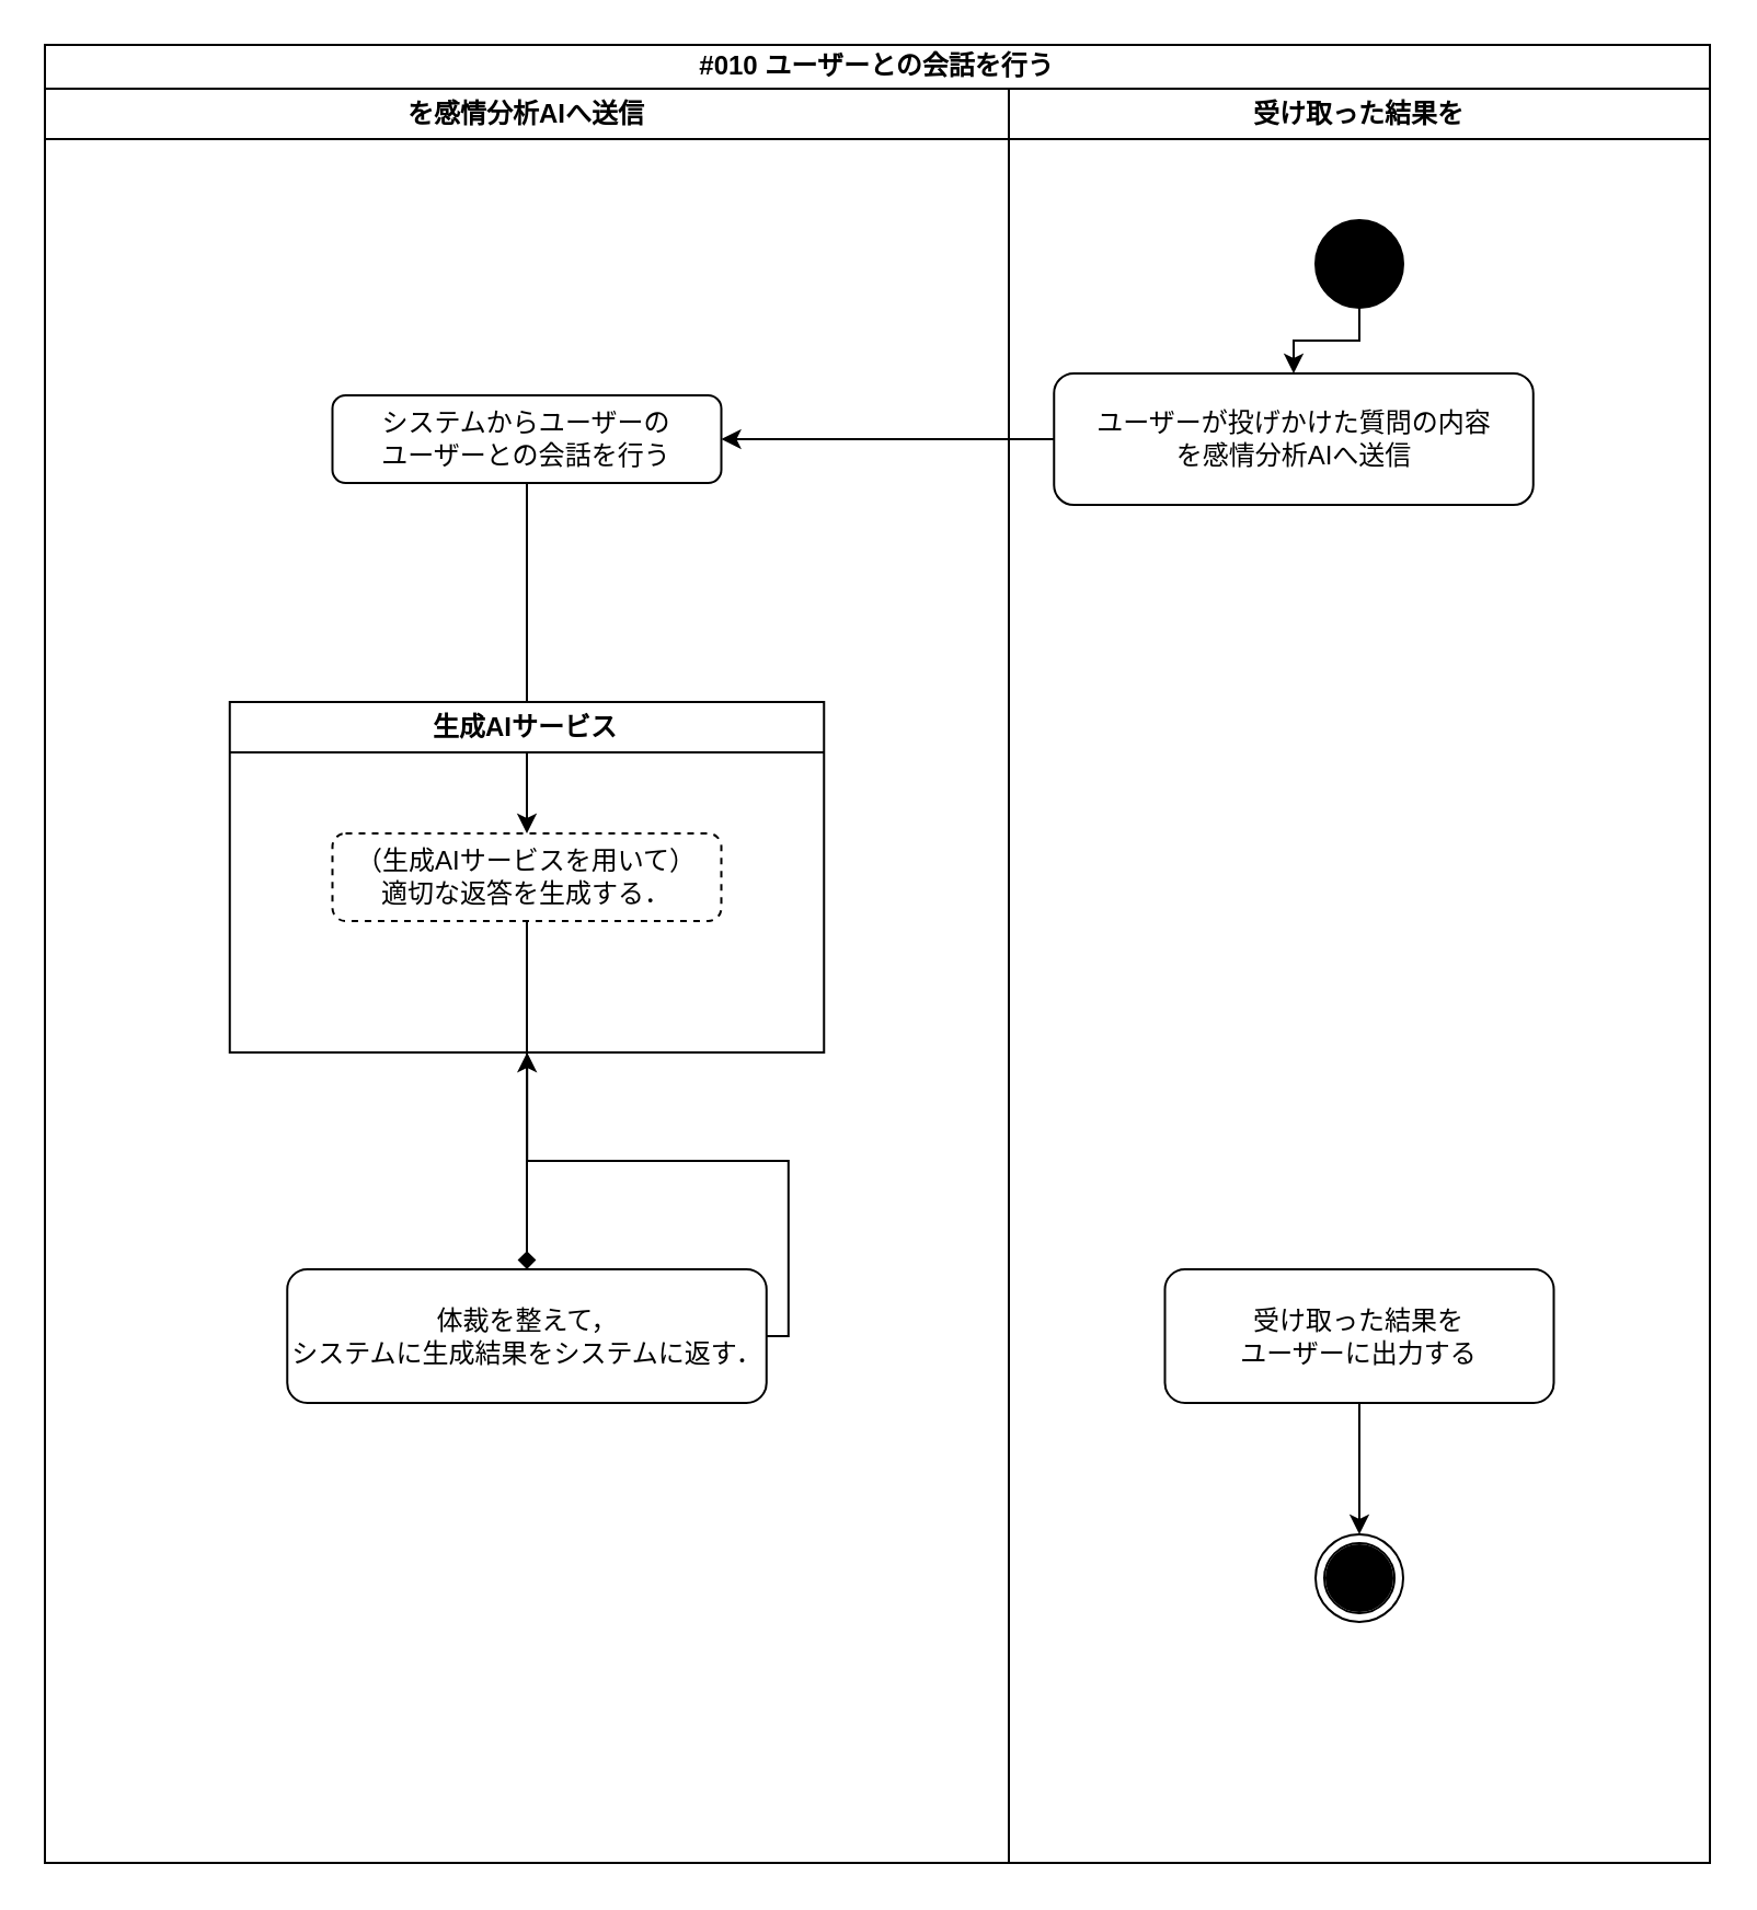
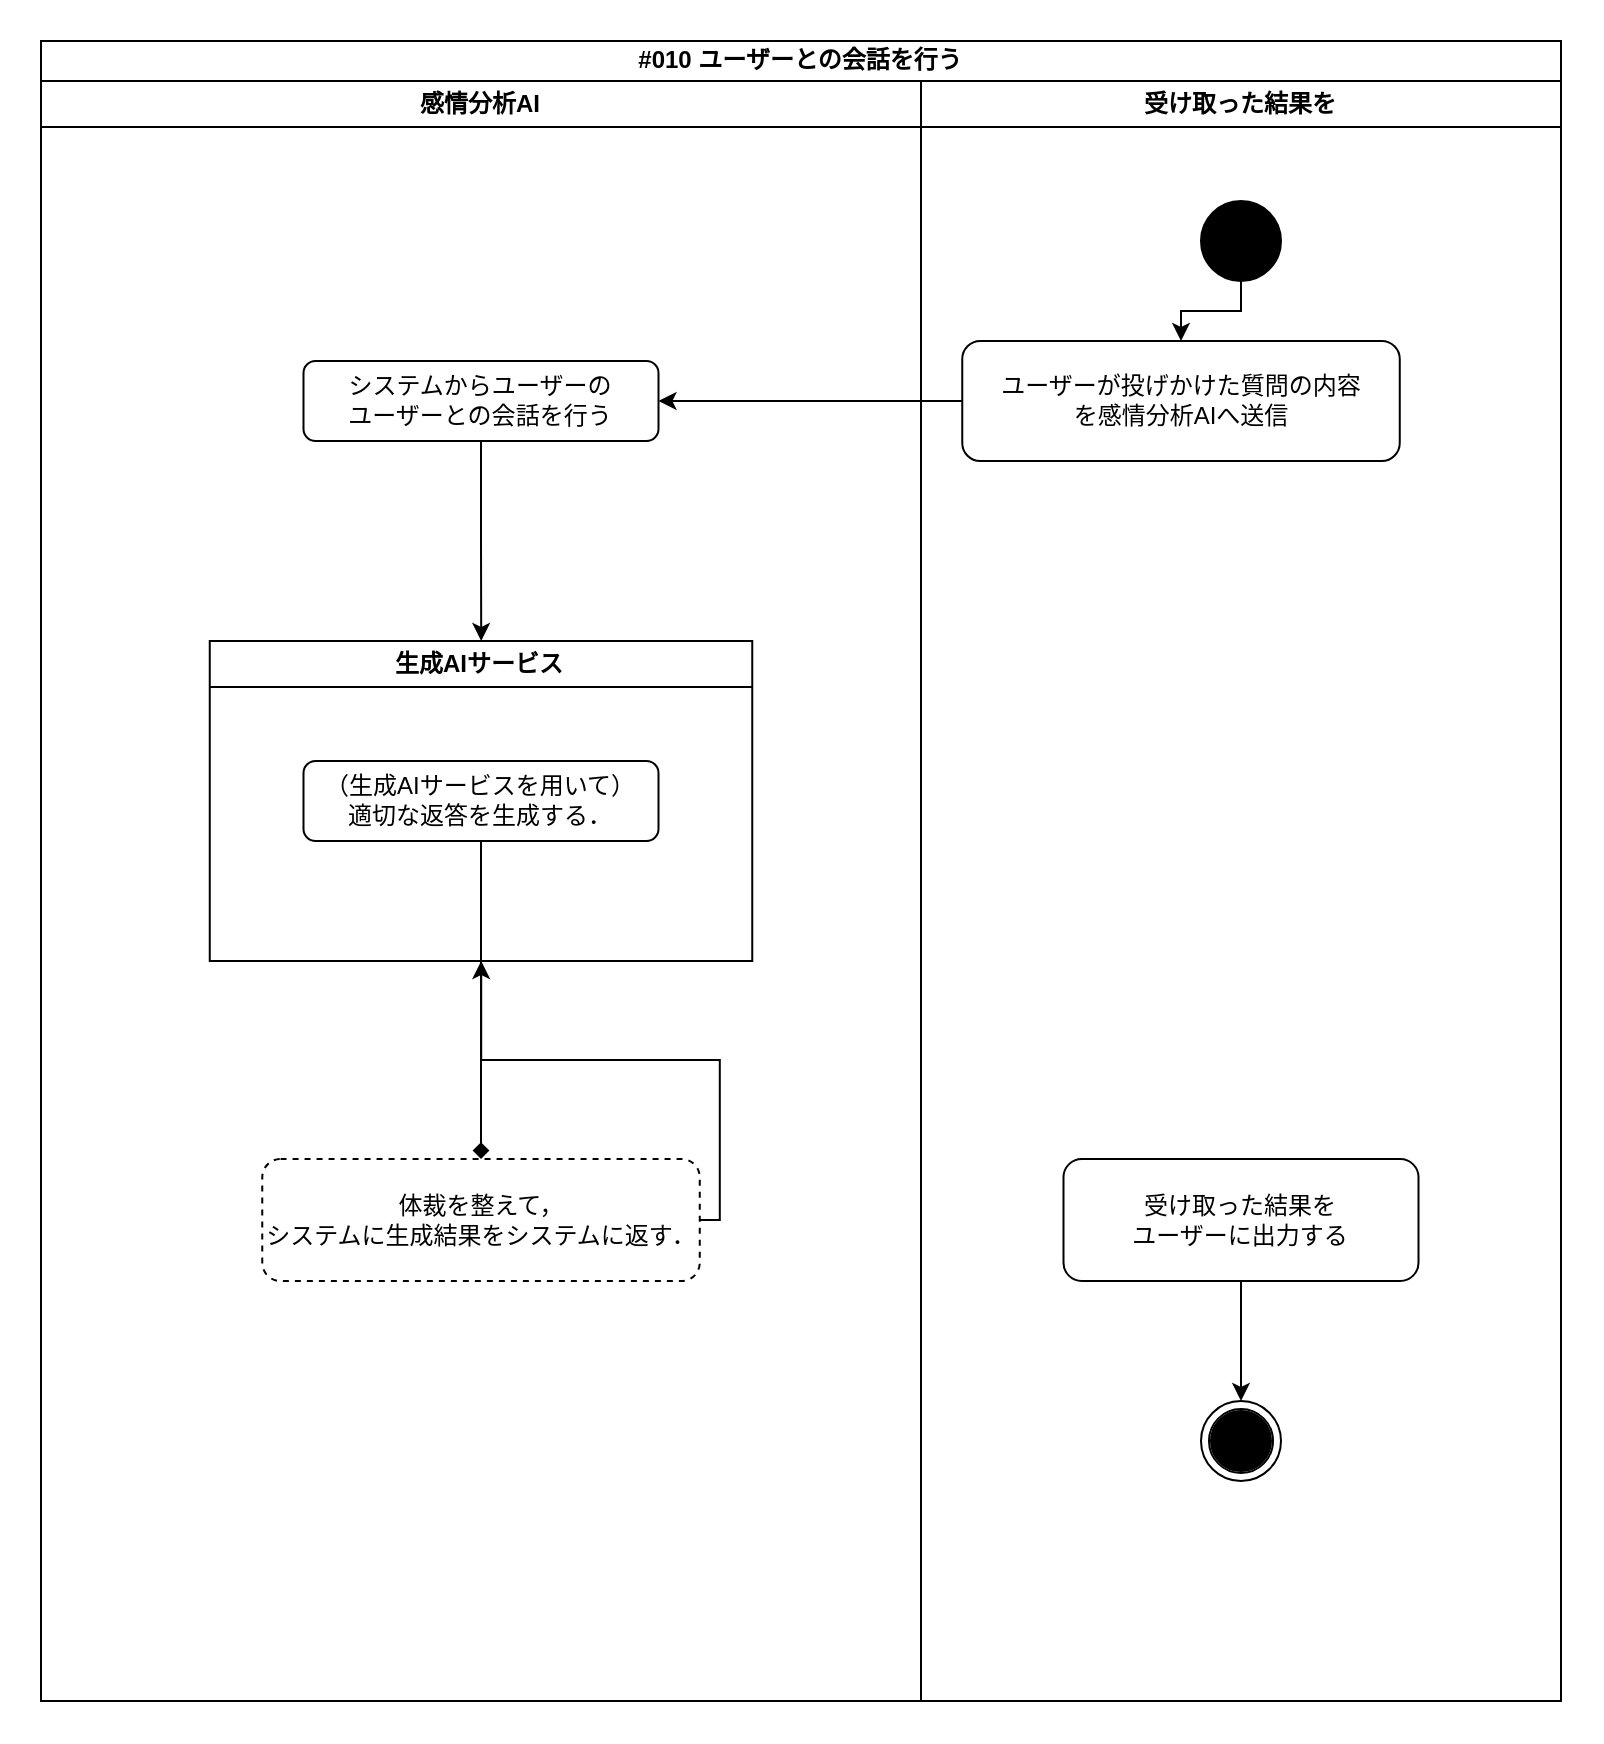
- <mxCell id="3" value="を感情分析AIへ送信" style="swimlane;whiteSpace=wrap;html=1;" parent="2" vertex="1"><mxGeometry y="20" width="440" height="810" as="geometry"><mxRectangle y="20" width="90" height="30" as="alternateBounds" /></mxGeometry></mxCell>
+ <mxCell id="3" value="感情分析AI" style="swimlane;whiteSpace=wrap;html=1;" parent="2" vertex="1"><mxGeometry y="20" width="440" height="810" as="geometry"><mxRectangle y="20" width="90" height="30" as="alternateBounds" /></mxGeometry></mxCell>
- <mxCell id="4" style="edgeStyle=orthogonalEdgeStyle;rounded=0;html=1;exitX=0.5;exitY=1;exitDx=0;exitDy=0;entryX=0.5;entryY=0;entryDx=0;entryDy=0;" parent="3" source="5" target="7" edge="1"><mxGeometry relative="1" as="geometry" /></mxCell>
+ <mxCell id="4" style="edgeStyle=orthogonalEdgeStyle;rounded=0;html=1;exitX=0.5;exitY=1;exitDx=0;exitDy=0;" parent="3" source="5" target="9" edge="1"><mxGeometry relative="1" as="geometry" /></mxCell>
- <mxCell id="7" value="（生成AIサービスを用いて）&lt;br&gt;適切な返答を生成する．" style="rounded=1;whiteSpace=wrap;html=1;fillColor=none;dashed=1;" parent="3" vertex="1"><mxGeometry x="131.25" y="340" width="177.5" height="40" as="geometry" /></mxCell>
+ <mxCell id="7" value="（生成AIサービスを用いて）&lt;br&gt;適切な返答を生成する．" style="rounded=1;whiteSpace=wrap;html=1;fillColor=none;" parent="3" vertex="1"><mxGeometry x="131.25" y="340" width="177.5" height="40" as="geometry" /></mxCell>
- <mxCell id="8" value="体裁を整えて，&lt;br&gt;システムに生成結果をシステムに返す．" style="rounded=1;whiteSpace=wrap;html=1;fillColor=none;" parent="3" vertex="1"><mxGeometry x="110.63" y="539" width="218.75" height="61" as="geometry" /></mxCell>
+ <mxCell id="8" value="体裁を整えて，&lt;br&gt;システムに生成結果をシステムに返す．" style="rounded=1;whiteSpace=wrap;html=1;fillColor=none;dashed=1;" parent="3" vertex="1"><mxGeometry x="110.63" y="539" width="218.75" height="61" as="geometry" /></mxCell>
